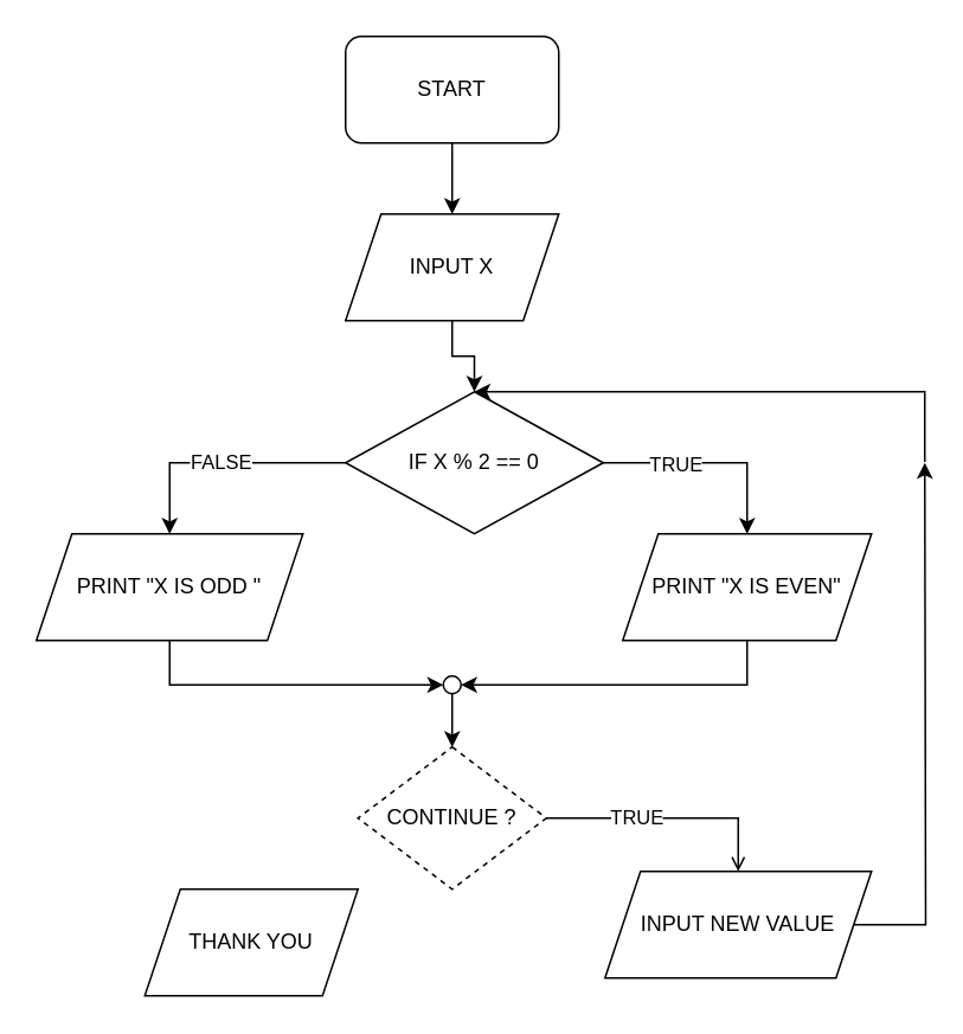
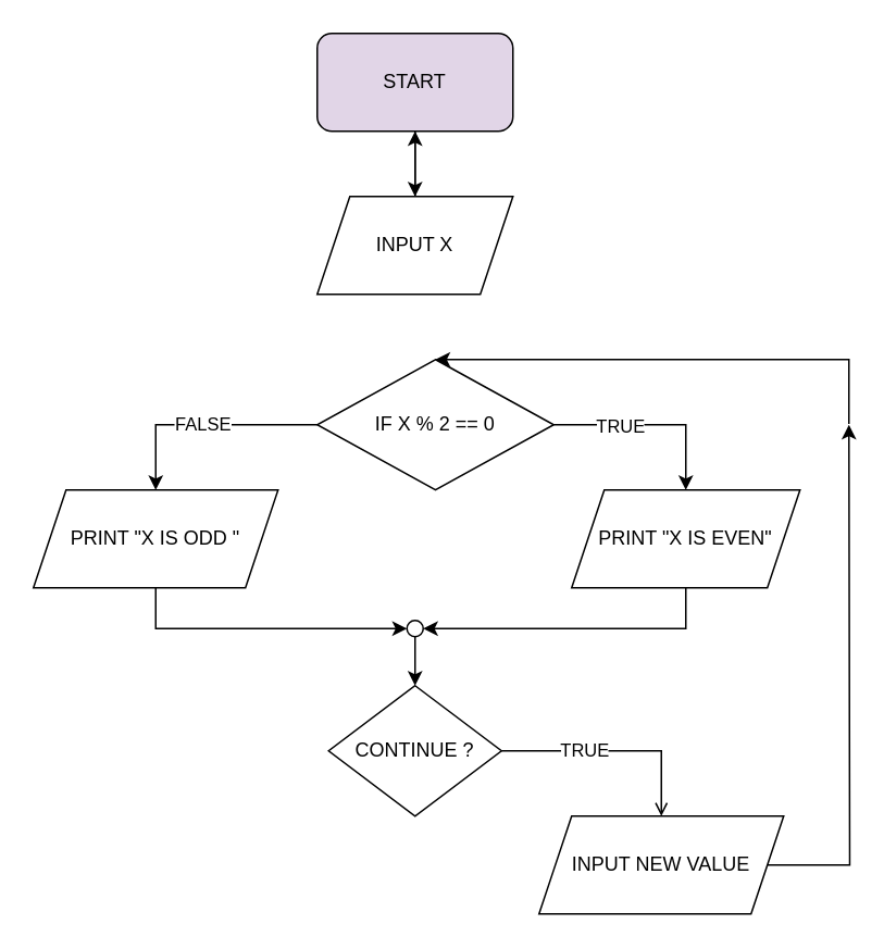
- <mxCell id="3" value="START" style="rounded=1;whiteSpace=wrap;html=1;" vertex="1" parent="1"><mxGeometry x="194" y="20" width="120" height="60" as="geometry" /></mxCell>
+ <mxCell id="3" value="START" style="rounded=1;whiteSpace=wrap;html=1;fillColor=#e1d5e7;" vertex="1" parent="1"><mxGeometry x="194" y="20" width="120" height="60" as="geometry" /></mxCell>
- <mxCell id="4" style="edgeStyle=orthogonalEdgeStyle;rounded=0;orthogonalLoop=1;jettySize=auto;html=1;" edge="1" parent="1" source="5" target="10"><mxGeometry relative="1" as="geometry" /></mxCell>
+ <mxCell id="4" style="edgeStyle=orthogonalEdgeStyle;rounded=0;orthogonalLoop=1;jettySize=auto;html=1;" edge="1" parent="1" source="5" target="3"><mxGeometry relative="1" as="geometry" /></mxCell>
- <mxCell id="19" value="CONTINUE ?" style="rhombus;whiteSpace=wrap;html=1;dashed=1;" vertex="1" parent="1"><mxGeometry x="201" y="420" width="106" height="80" as="geometry" /></mxCell>
+ <mxCell id="19" value="CONTINUE ?" style="rhombus;whiteSpace=wrap;html=1;" vertex="1" parent="1"><mxGeometry x="201" y="420" width="106" height="80" as="geometry" /></mxCell>
- <mxCell id="21" value="INPUT NEW VALUE" style="shape=parallelogram;perimeter=parallelogramPerimeter;whiteSpace=wrap;html=1;fixedSize=1;" vertex="1" parent="1"><mxGeometry x="340" y="490" width="150" height="60" as="geometry" /></mxCell>
+ <mxCell id="21" value="INPUT NEW VALUE" style="shape=parallelogram;perimeter=parallelogramPerimeter;whiteSpace=wrap;html=1;fixedSize=1;" vertex="1" parent="1"><mxGeometry x="330" y="500" width="150" height="60" as="geometry" /></mxCell>
- <mxCell id="22" value="THANK YOU" style="shape=parallelogram;perimeter=parallelogramPerimeter;whiteSpace=wrap;html=1;fixedSize=1;" vertex="1" parent="1"><mxGeometry x="81" y="500" width="120" height="60" as="geometry" /></mxCell>
